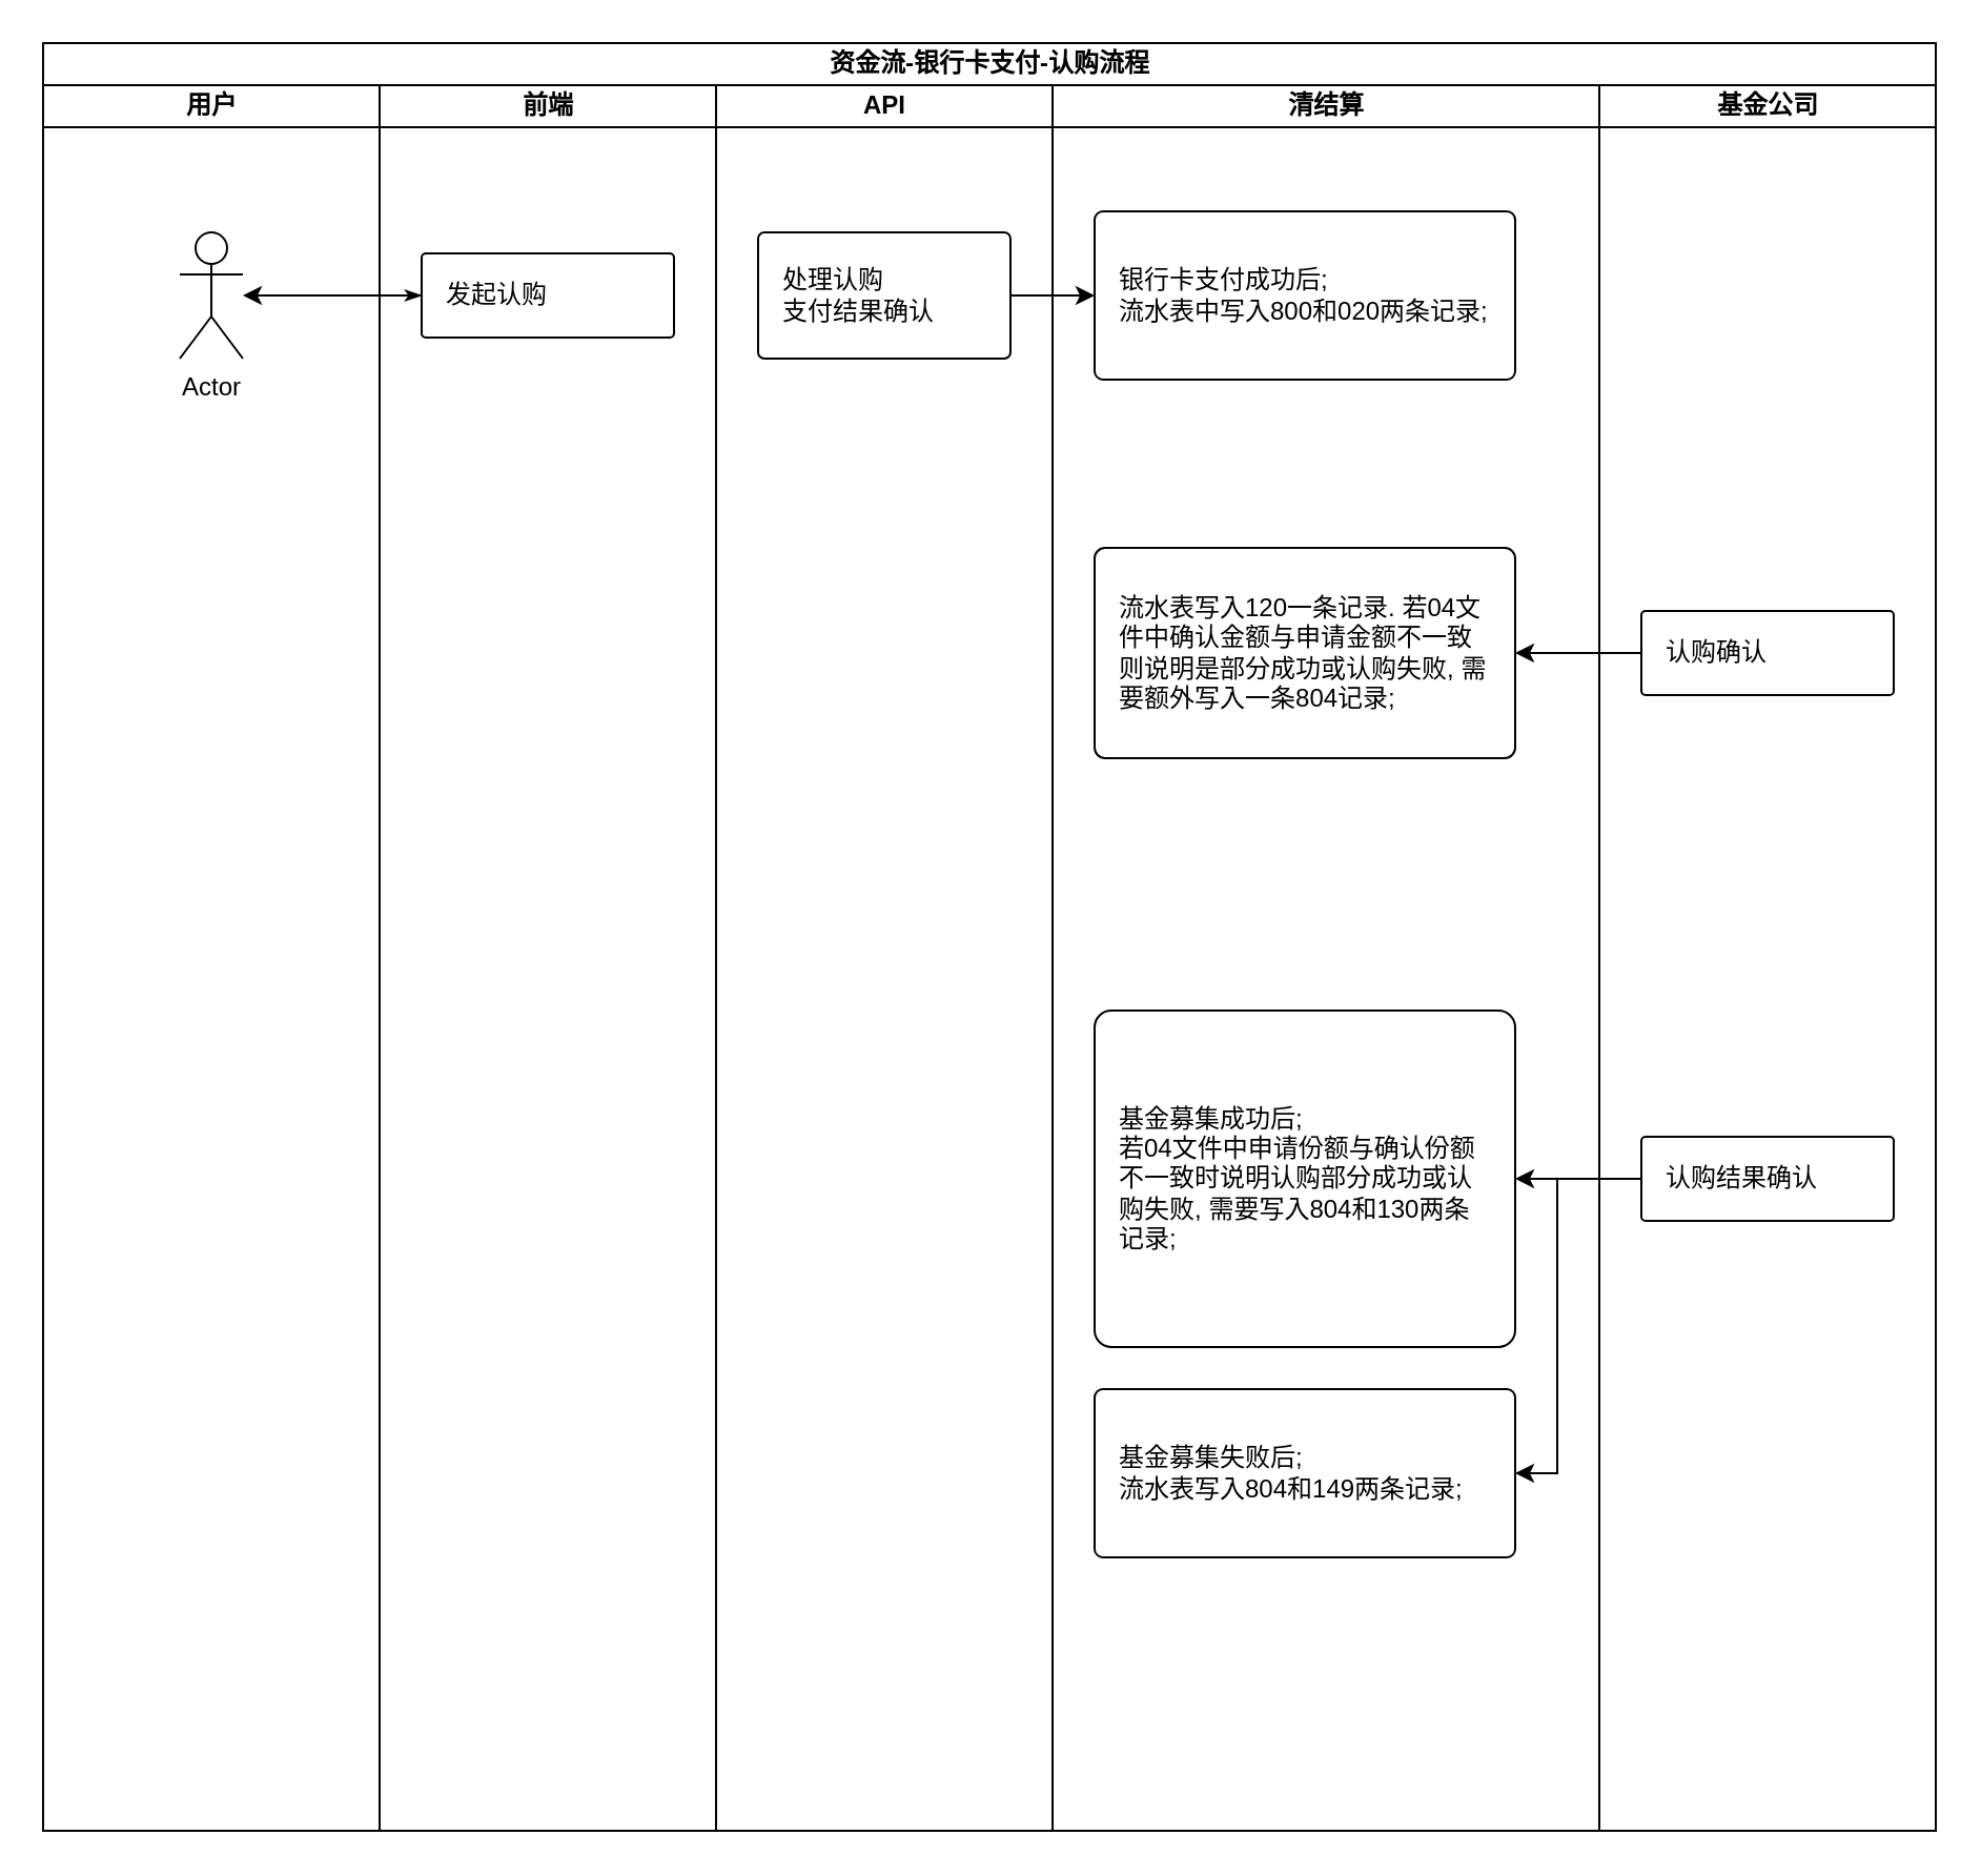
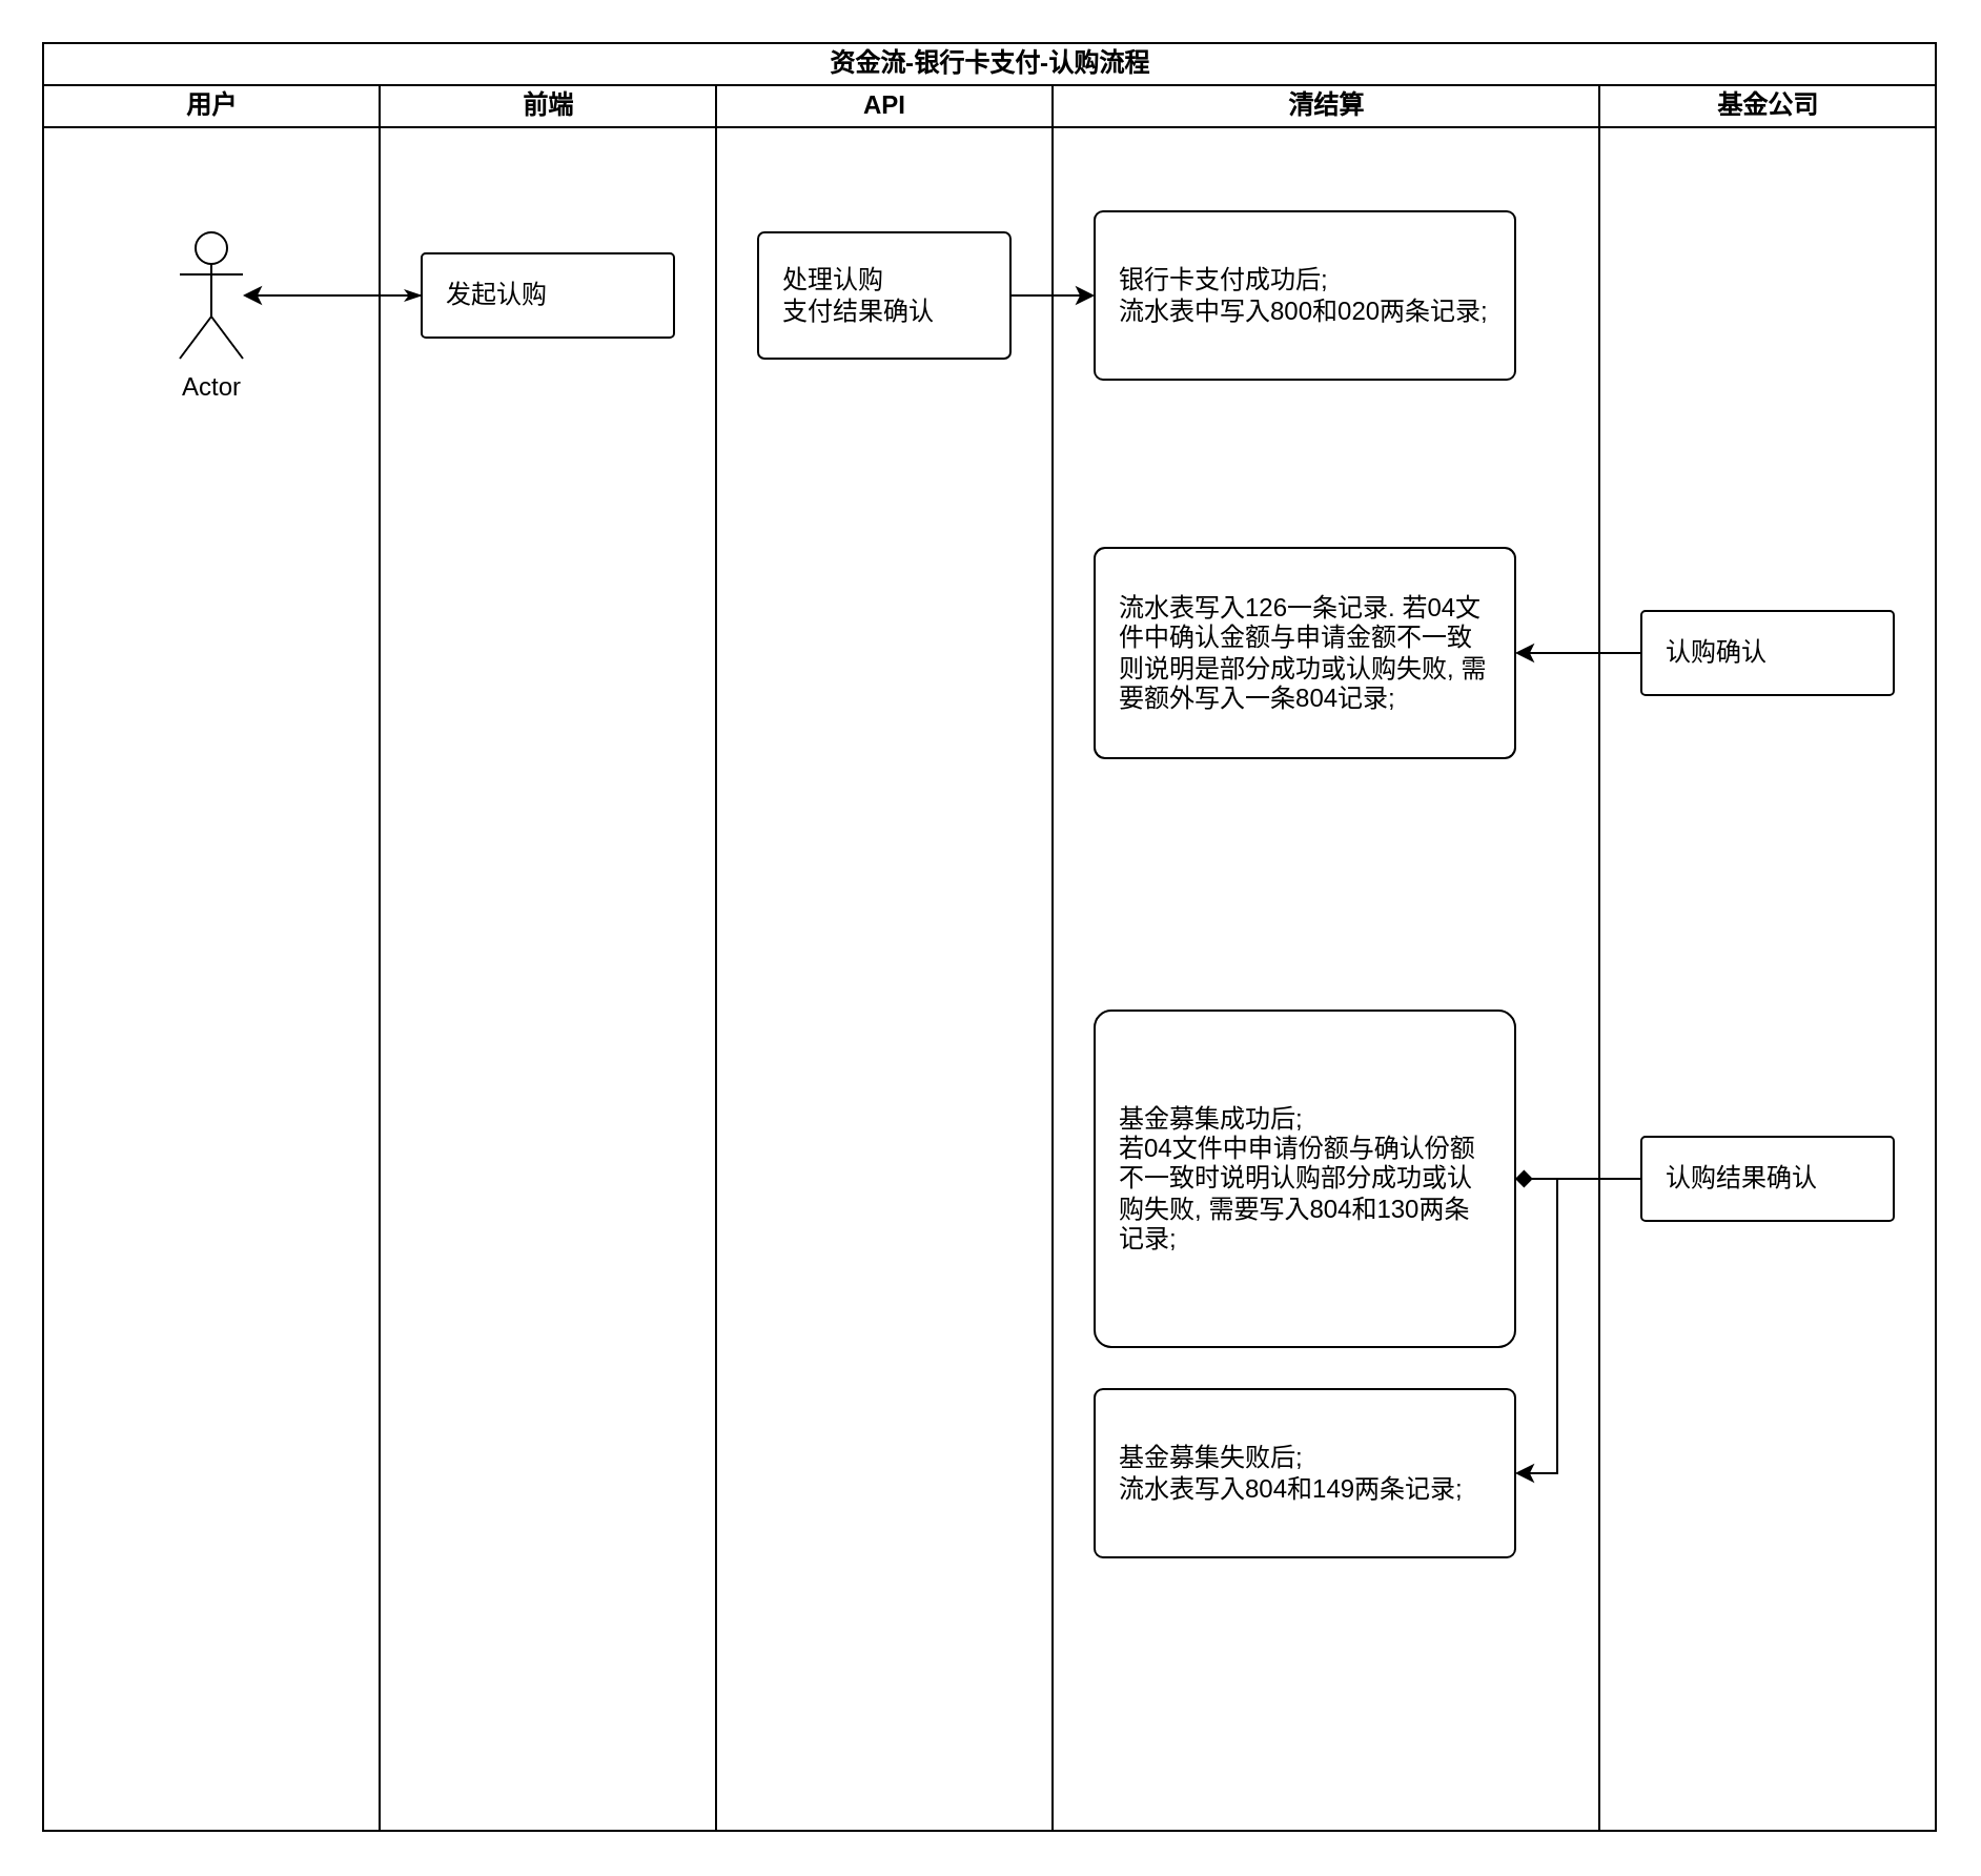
- <mxCell id="13" value="&lt;span style=&quot;font-size: 12px&quot;&gt;流水表写入120一条记录. 若04文件中确认金额&lt;/span&gt;&lt;span style=&quot;font-size: 12px&quot;&gt;与申请金额&lt;span style=&quot;font-size: 12px&quot;&gt;不一致则说明是部分成功或认购失败&lt;/span&gt;&lt;/span&gt;&lt;span style=&quot;font-size: 12px&quot;&gt;,&lt;/span&gt;&lt;span style=&quot;font-size: 12px&quot;&gt;&lt;span style=&quot;font-size: 12px&quot;&gt;&amp;nbsp;需要&lt;/span&gt;&lt;/span&gt;&lt;span style=&quot;font-size: 12px&quot;&gt;&lt;span style=&quot;font-size: 12px&quot;&gt;额外写入一条804记录&lt;/span&gt;&lt;/span&gt;&lt;span style=&quot;font-size: 12px&quot;&gt;;&lt;/span&gt;&lt;span style=&quot;font-size: 12px&quot;&gt;&lt;br style=&quot;font-size: 12px&quot;&gt;&lt;/span&gt;" style="rounded=1;whiteSpace=wrap;html=1;align=left;spacingLeft=2;spacingRight=2;spacing=10;arcSize=5;fontFamily=Helvetica;fontSize=12;" parent="11" vertex="1"><mxGeometry x="20" y="220" width="200" height="100" as="geometry" /></mxCell>
+ <mxCell id="13" value="&lt;span style=&quot;font-size: 12px&quot;&gt;流水表写入126一条记录. 若04文件中确认金额&lt;/span&gt;&lt;span style=&quot;font-size: 12px&quot;&gt;与申请金额&lt;span style=&quot;font-size: 12px&quot;&gt;不一致则说明是部分成功或认购失败&lt;/span&gt;&lt;/span&gt;&lt;span style=&quot;font-size: 12px&quot;&gt;,&lt;/span&gt;&lt;span style=&quot;font-size: 12px&quot;&gt;&lt;span style=&quot;font-size: 12px&quot;&gt;&amp;nbsp;需要&lt;/span&gt;&lt;/span&gt;&lt;span style=&quot;font-size: 12px&quot;&gt;&lt;span style=&quot;font-size: 12px&quot;&gt;额外写入一条804记录&lt;/span&gt;&lt;/span&gt;&lt;span style=&quot;font-size: 12px&quot;&gt;;&lt;/span&gt;&lt;span style=&quot;font-size: 12px&quot;&gt;&lt;br style=&quot;font-size: 12px&quot;&gt;&lt;/span&gt;" style="rounded=1;whiteSpace=wrap;html=1;align=left;spacingLeft=2;spacingRight=2;spacing=10;arcSize=5;fontFamily=Helvetica;fontSize=12;" parent="11" vertex="1"><mxGeometry x="20" y="220" width="200" height="100" as="geometry" /></mxCell>
- <mxCell id="21" value="" style="edgeStyle=orthogonalEdgeStyle;rounded=0;orthogonalLoop=1;jettySize=auto;html=1;entryX=1;entryY=0.5;entryDx=0;entryDy=0;exitX=0;exitY=0.5;exitDx=0;exitDy=0;fontFamily=Helvetica;fontSize=12;" parent="2" source="19" target="14" edge="1"><mxGeometry relative="1" as="geometry"><mxPoint x="750" y="540" as="sourcePoint" /><Array as="points"><mxPoint x="760" y="540" /></Array></mxGeometry></mxCell>
+ <mxCell id="21" value="" style="edgeStyle=orthogonalEdgeStyle;rounded=0;orthogonalLoop=1;jettySize=auto;html=1;entryX=1;entryY=0.5;entryDx=0;entryDy=0;exitX=0;exitY=0.5;exitDx=0;exitDy=0;fontFamily=Helvetica;fontSize=12;endArrow=diamond;" parent="2" source="19" target="14" edge="1"><mxGeometry relative="1" as="geometry"><mxPoint x="750" y="540" as="sourcePoint" /><Array as="points"><mxPoint x="760" y="540" /></Array></mxGeometry></mxCell>
